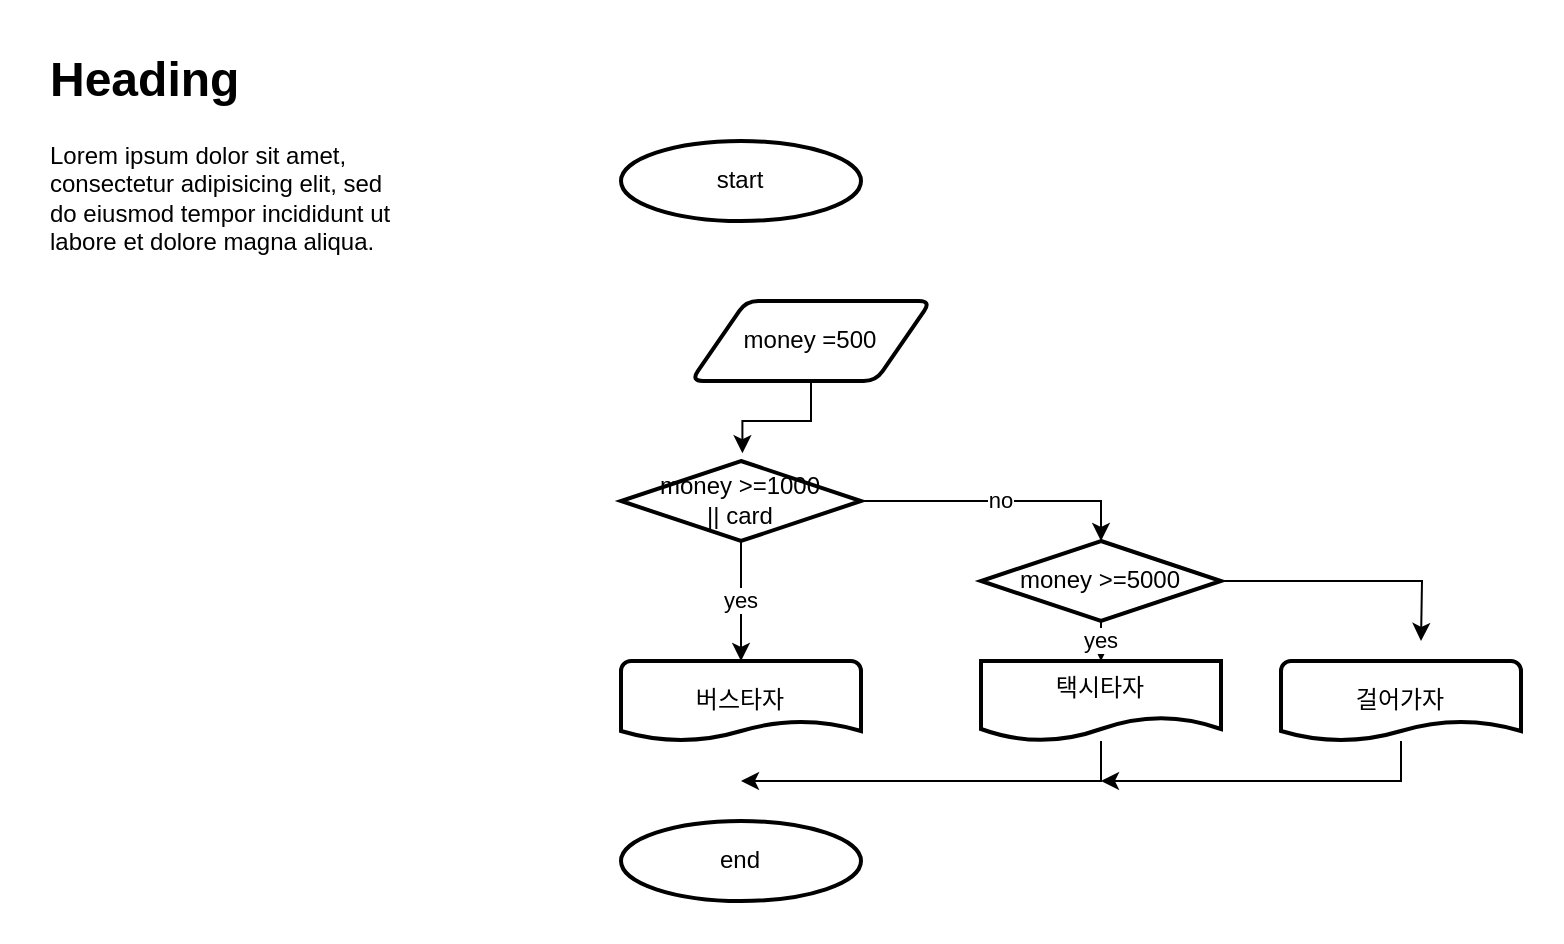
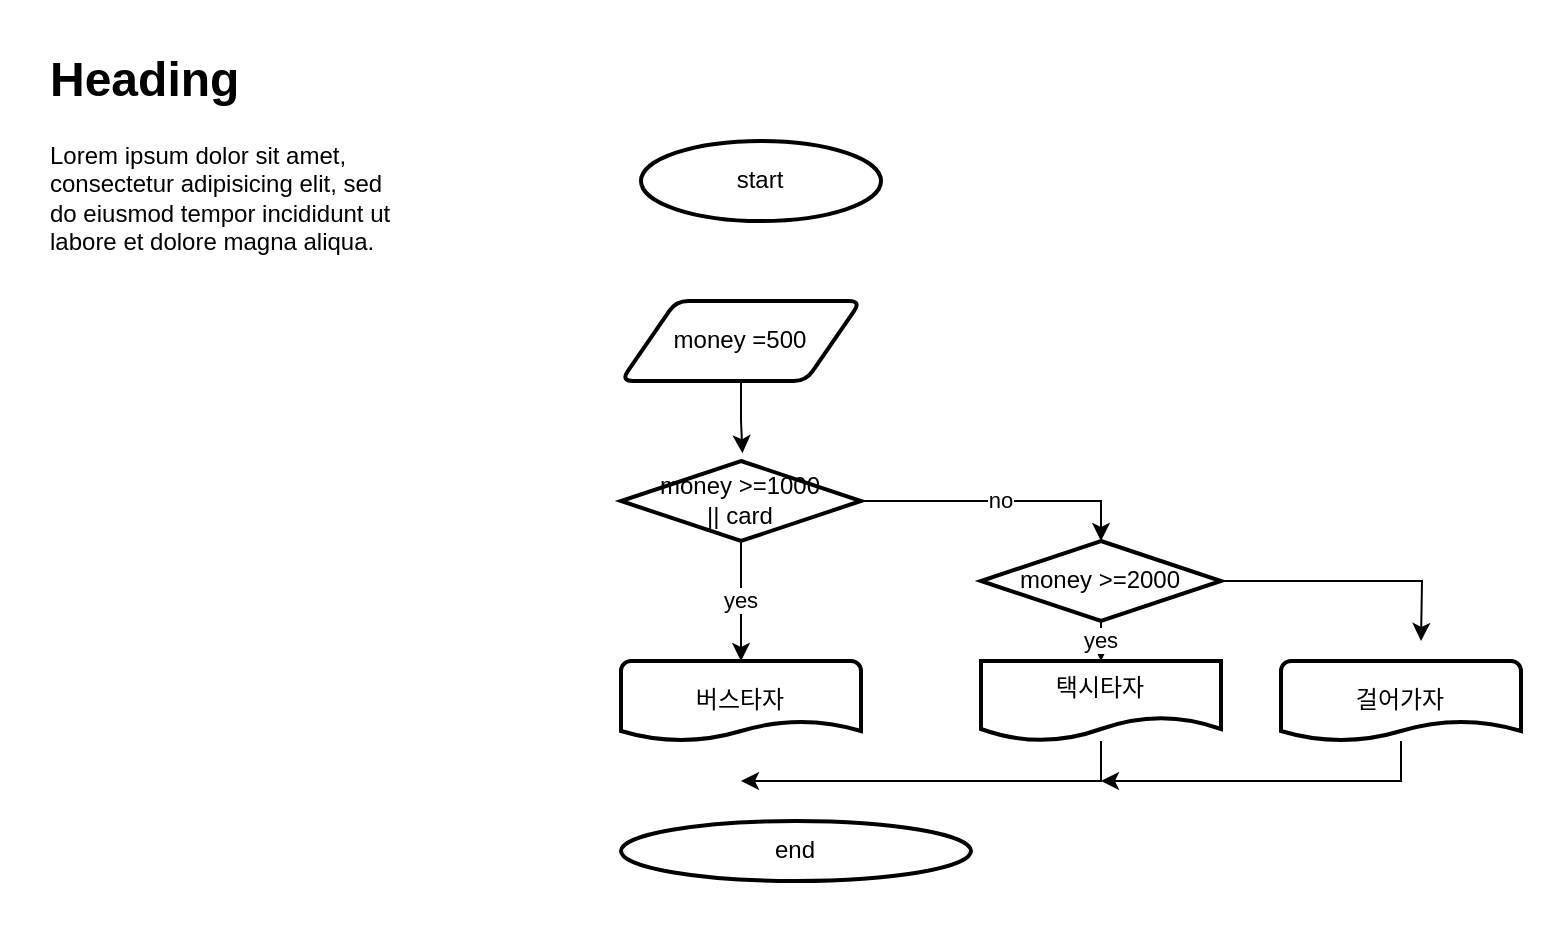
- <mxCell id="3" value="start" style="strokeWidth=2;html=1;shape=mxgraph.flowchart.start_1;whiteSpace=wrap;" vertex="1" parent="1"><mxGeometry x="310" y="70" width="120" height="40" as="geometry" /></mxCell>
+ <mxCell id="3" value="start" style="strokeWidth=2;html=1;shape=mxgraph.flowchart.start_1;whiteSpace=wrap;" vertex="1" parent="1"><mxGeometry x="320" y="70" width="120" height="40" as="geometry" /></mxCell>
- <mxCell id="7" value="money =500" style="shape=parallelogram;html=1;strokeWidth=2;perimeter=parallelogramPerimeter;whiteSpace=wrap;rounded=1;arcSize=12;size=0.23;" vertex="1" parent="1"><mxGeometry x="345" y="150" width="120" height="40" as="geometry" /></mxCell>
+ <mxCell id="7" value="money =500" style="shape=parallelogram;html=1;strokeWidth=2;perimeter=parallelogramPerimeter;whiteSpace=wrap;rounded=1;arcSize=12;size=0.23;" vertex="1" parent="1"><mxGeometry x="310" y="150" width="120" height="40" as="geometry" /></mxCell>
- <mxCell id="15" value="money &amp;gt;=5000" style="strokeWidth=2;html=1;shape=mxgraph.flowchart.decision;whiteSpace=wrap;" vertex="1" parent="1"><mxGeometry x="490" y="270" width="120" height="40" as="geometry" /></mxCell>
+ <mxCell id="15" value="money &amp;gt;=2000" style="strokeWidth=2;html=1;shape=mxgraph.flowchart.decision;whiteSpace=wrap;" vertex="1" parent="1"><mxGeometry x="490" y="270" width="120" height="40" as="geometry" /></mxCell>
- <mxCell id="4" value="end" style="strokeWidth=2;html=1;shape=mxgraph.flowchart.start_1;whiteSpace=wrap;" vertex="1" parent="1"><mxGeometry x="310" y="410" width="120" height="40" as="geometry" /></mxCell>
+ <mxCell id="4" value="end" style="strokeWidth=2;html=1;shape=mxgraph.flowchart.start_1;whiteSpace=wrap;" vertex="1" parent="1"><mxGeometry x="310" y="410" width="175" height="30" as="geometry" /></mxCell>
